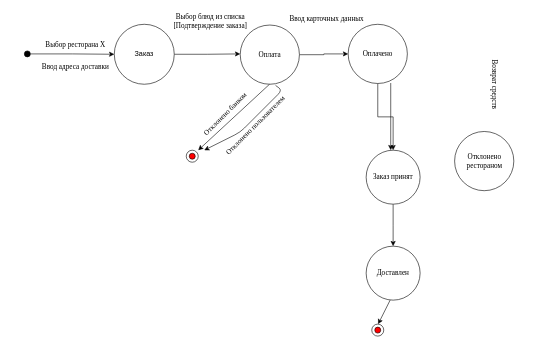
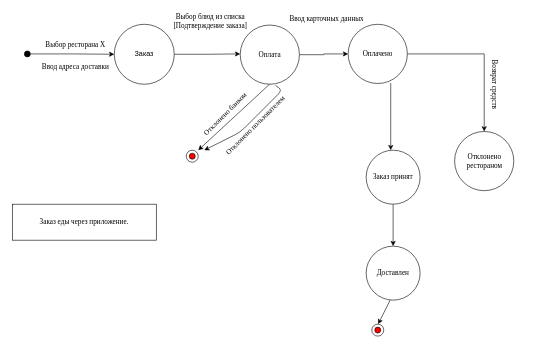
- <mxCell id="12" value="" style="edgeStyle=orthogonalEdgeStyle;rounded=0;orthogonalLoop=1;jettySize=auto;html=1;fontFamily=Comic Sans MS;" edge="1" parent="1" source="13" target="17"><mxGeometry relative="1" as="geometry" /></mxCell>
+ <mxCell id="12" value="" style="edgeStyle=orthogonalEdgeStyle;rounded=0;orthogonalLoop=1;jettySize=auto;html=1;fontFamily=Comic Sans MS;" edge="1" parent="1" source="13" target="19"><mxGeometry relative="1" as="geometry" /></mxCell>
+ <mxCell id="6" value="Заказ еды через приложение." style="rounded=0;whiteSpace=wrap;html=1;strokeColor=#000000;fillColor=#FFFFFF;fontFamily=Comic Sans MS;" vertex="1" parent="1"><mxGeometry x="20" y="340" width="240" height="60" as="geometry" /></mxCell>
